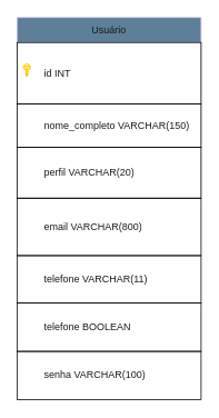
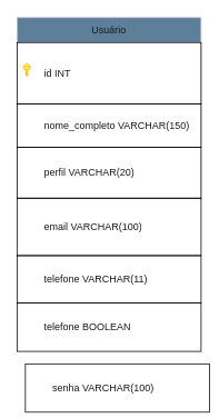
- <mxCell id="6" value="&lt;span style=&quot;white-space: pre;&quot;&gt;&#09;&lt;/span&gt;email VARCHAR(800)" style="text;strokeColor=#000000;fillColor=none;align=left;verticalAlign=middle;spacingLeft=4;spacingRight=4;overflow=hidden;points=[[0,0.5],[1,0.5]];portConstraint=eastwest;rotatable=0;whiteSpace=wrap;html=1;fontColor=#1A1A1A;" vertex="1" parent="1"><mxGeometry x="20" y="237" width="221" height="69" as="geometry" /></mxCell>
+ <mxCell id="6" value="&lt;span style=&quot;white-space: pre;&quot;&gt;&#09;&lt;/span&gt;email VARCHAR(100)" style="text;strokeColor=#000000;fillColor=none;align=left;verticalAlign=middle;spacingLeft=4;spacingRight=4;overflow=hidden;points=[[0,0.5],[1,0.5]];portConstraint=eastwest;rotatable=0;whiteSpace=wrap;html=1;fontColor=#1A1A1A;" vertex="1" parent="1"><mxGeometry x="20" y="237" width="221" height="69" as="geometry" /></mxCell>
- <mxCell id="10" value="&lt;span style=&quot;white-space: pre;&quot;&gt;&#09;&lt;/span&gt;senha VARCHAR(100)" style="text;strokeColor=#000000;fillColor=none;align=left;verticalAlign=middle;spacingLeft=4;spacingRight=4;overflow=hidden;points=[[0,0.5],[1,0.5]];portConstraint=eastwest;rotatable=0;whiteSpace=wrap;html=1;fontColor=#1A1A1A;" vertex="1" parent="1"><mxGeometry x="20" y="421" width="221" height="58" as="geometry" /></mxCell>
+ <mxCell id="10" value="&lt;span style=&quot;white-space: pre;&quot;&gt;&#09;&lt;/span&gt;senha VARCHAR(100)" style="text;strokeColor=#000000;fillColor=none;align=left;verticalAlign=middle;spacingLeft=4;spacingRight=4;overflow=hidden;points=[[0,0.5],[1,0.5]];portConstraint=eastwest;rotatable=0;whiteSpace=wrap;html=1;fontColor=#1A1A1A;" vertex="1" parent="1"><mxGeometry x="30" y="436" width="221" height="58" as="geometry" /></mxCell>
